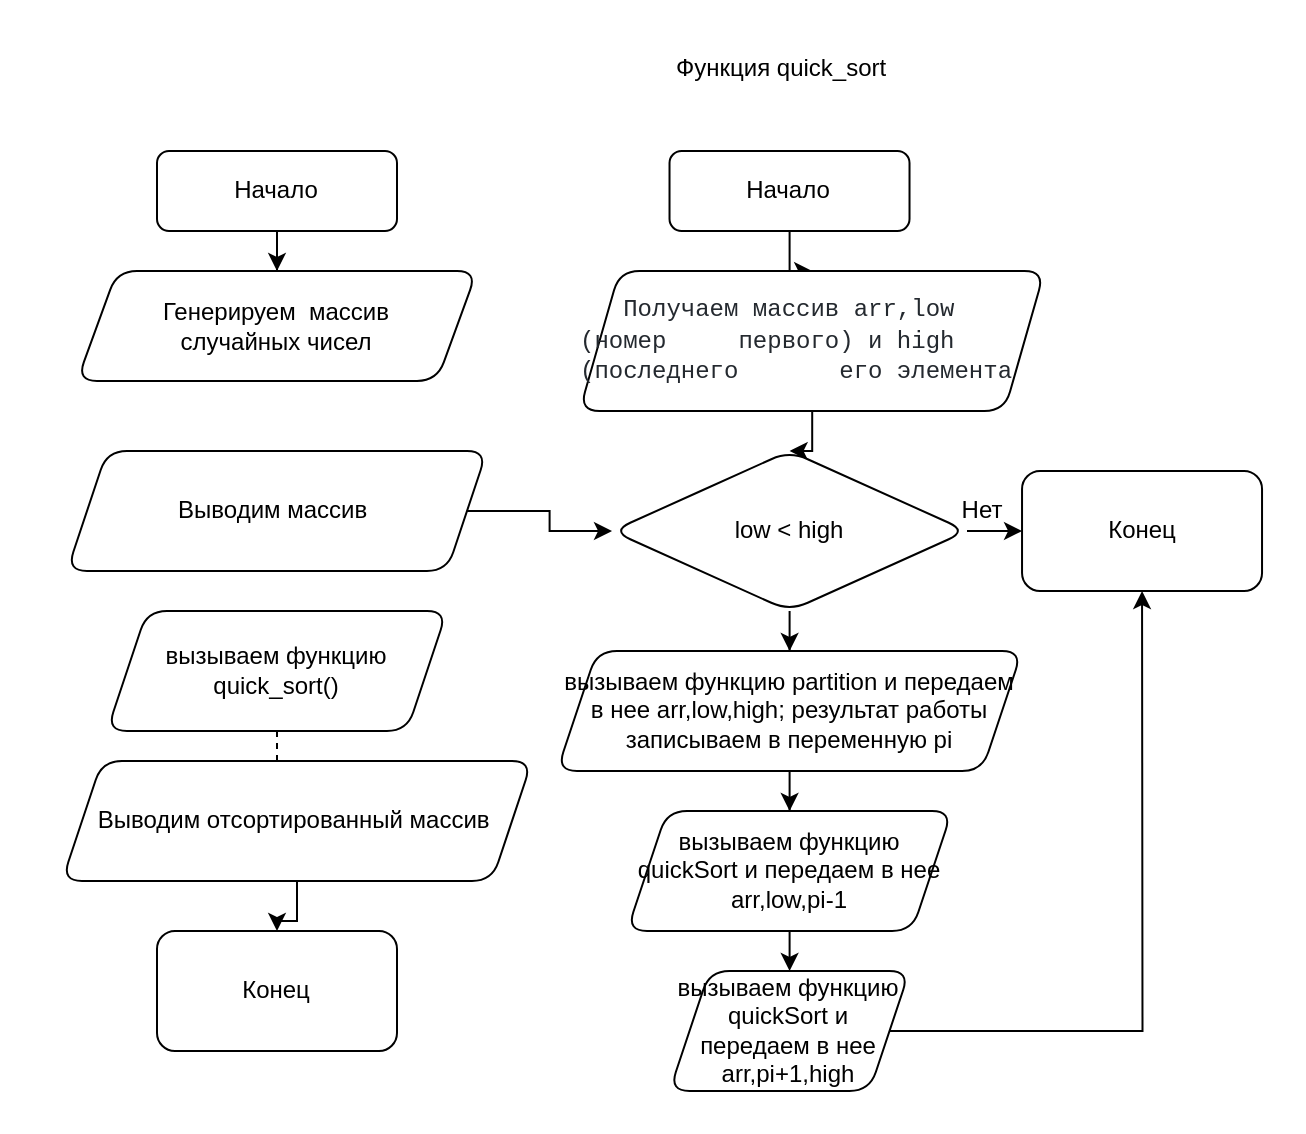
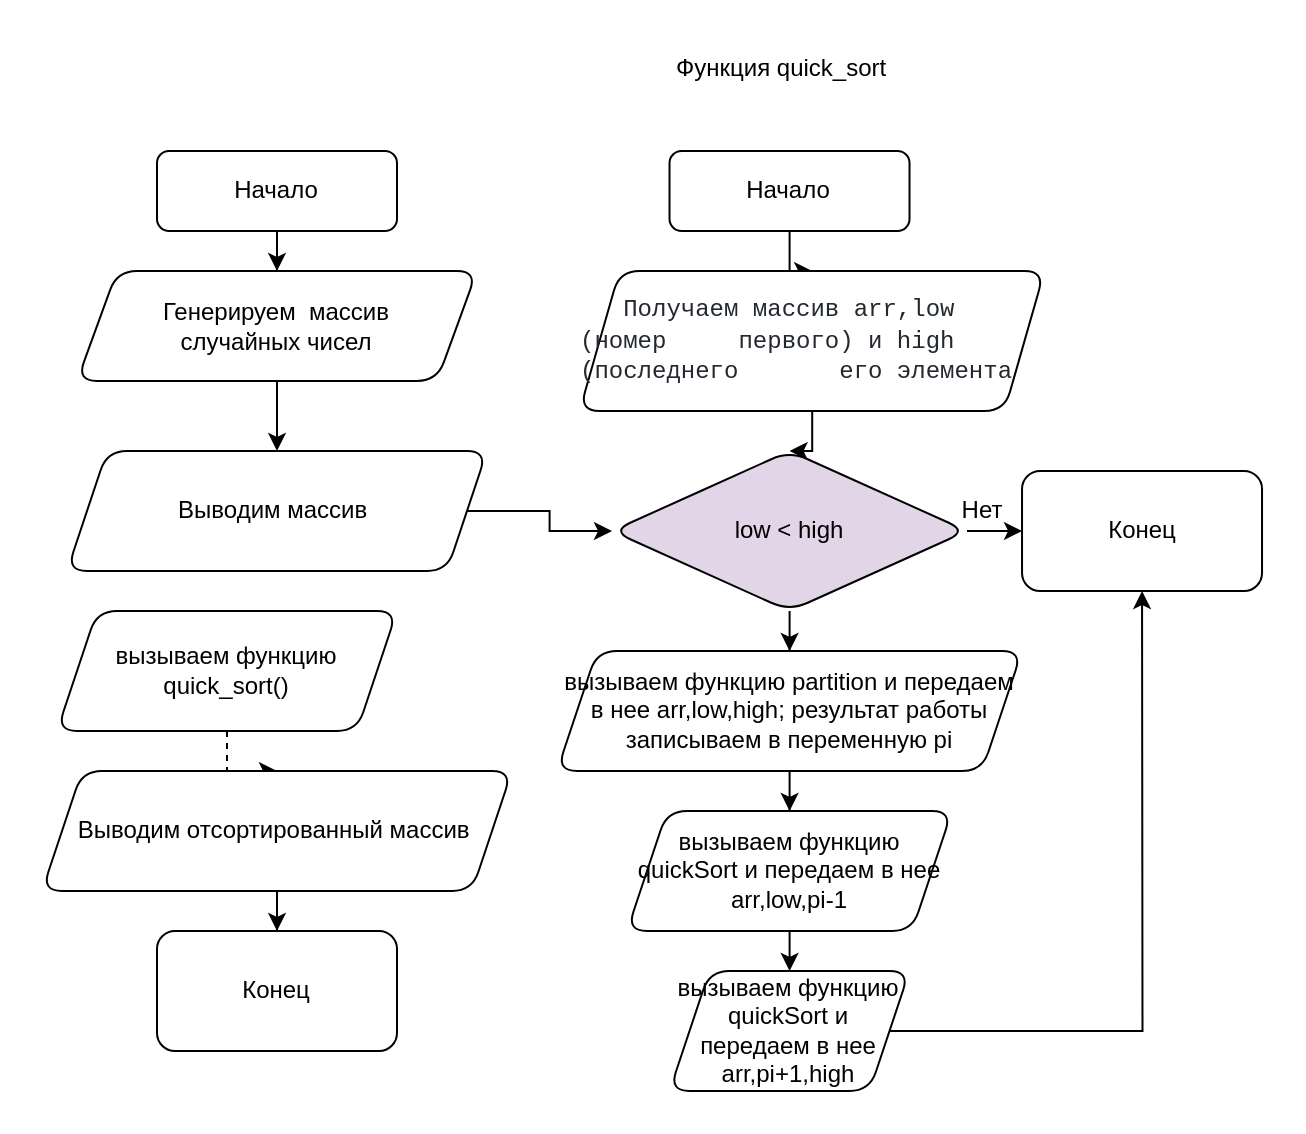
+ <mxCell id="4" value="" style="edgeStyle=orthogonalEdgeStyle;rounded=0;orthogonalLoop=1;jettySize=auto;html=1;" parent="1" source="5" target="7" edge="1"><mxGeometry relative="1" as="geometry" /></mxCell>
- <mxCell id="20" value="low &amp;lt; high" style="rhombus;whiteSpace=wrap;html=1;rounded=1;" vertex="1" parent="1"><mxGeometry x="305.51" y="225" width="177.49" height="80" as="geometry" /></mxCell>
+ <mxCell id="20" value="low &amp;lt; high" style="rhombus;whiteSpace=wrap;html=1;rounded=1;fillColor=#e1d5e7;" vertex="1" parent="1"><mxGeometry x="305.51" y="225" width="177.49" height="80" as="geometry" /></mxCell>
- <mxCell id="9" value="вызываем функцию quick_sort()" style="shape=parallelogram;perimeter=parallelogramPerimeter;whiteSpace=wrap;html=1;fixedSize=1;rounded=1;glass=0;strokeWidth=1;shadow=0;" parent="1" vertex="1"><mxGeometry x="53" y="305" width="170" height="60" as="geometry" /></mxCell>
+ <mxCell id="9" value="вызываем функцию quick_sort()" style="shape=parallelogram;perimeter=parallelogramPerimeter;whiteSpace=wrap;html=1;fixedSize=1;rounded=1;glass=0;strokeWidth=1;shadow=0;" parent="1" vertex="1"><mxGeometry x="28" y="305" width="170" height="60" as="geometry" /></mxCell>
- <mxCell id="11" value="Выводим отсортированный массив&amp;nbsp;" style="shape=parallelogram;perimeter=parallelogramPerimeter;whiteSpace=wrap;html=1;fixedSize=1;rounded=1;glass=0;strokeWidth=1;shadow=0;" parent="1" vertex="1"><mxGeometry x="30.5" y="380" width="235" height="60" as="geometry" /></mxCell>
+ <mxCell id="11" value="Выводим отсортированный массив&amp;nbsp;" style="shape=parallelogram;perimeter=parallelogramPerimeter;whiteSpace=wrap;html=1;fixedSize=1;rounded=1;glass=0;strokeWidth=1;shadow=0;" parent="1" vertex="1"><mxGeometry x="20.5" y="385" width="235" height="60" as="geometry" /></mxCell>
